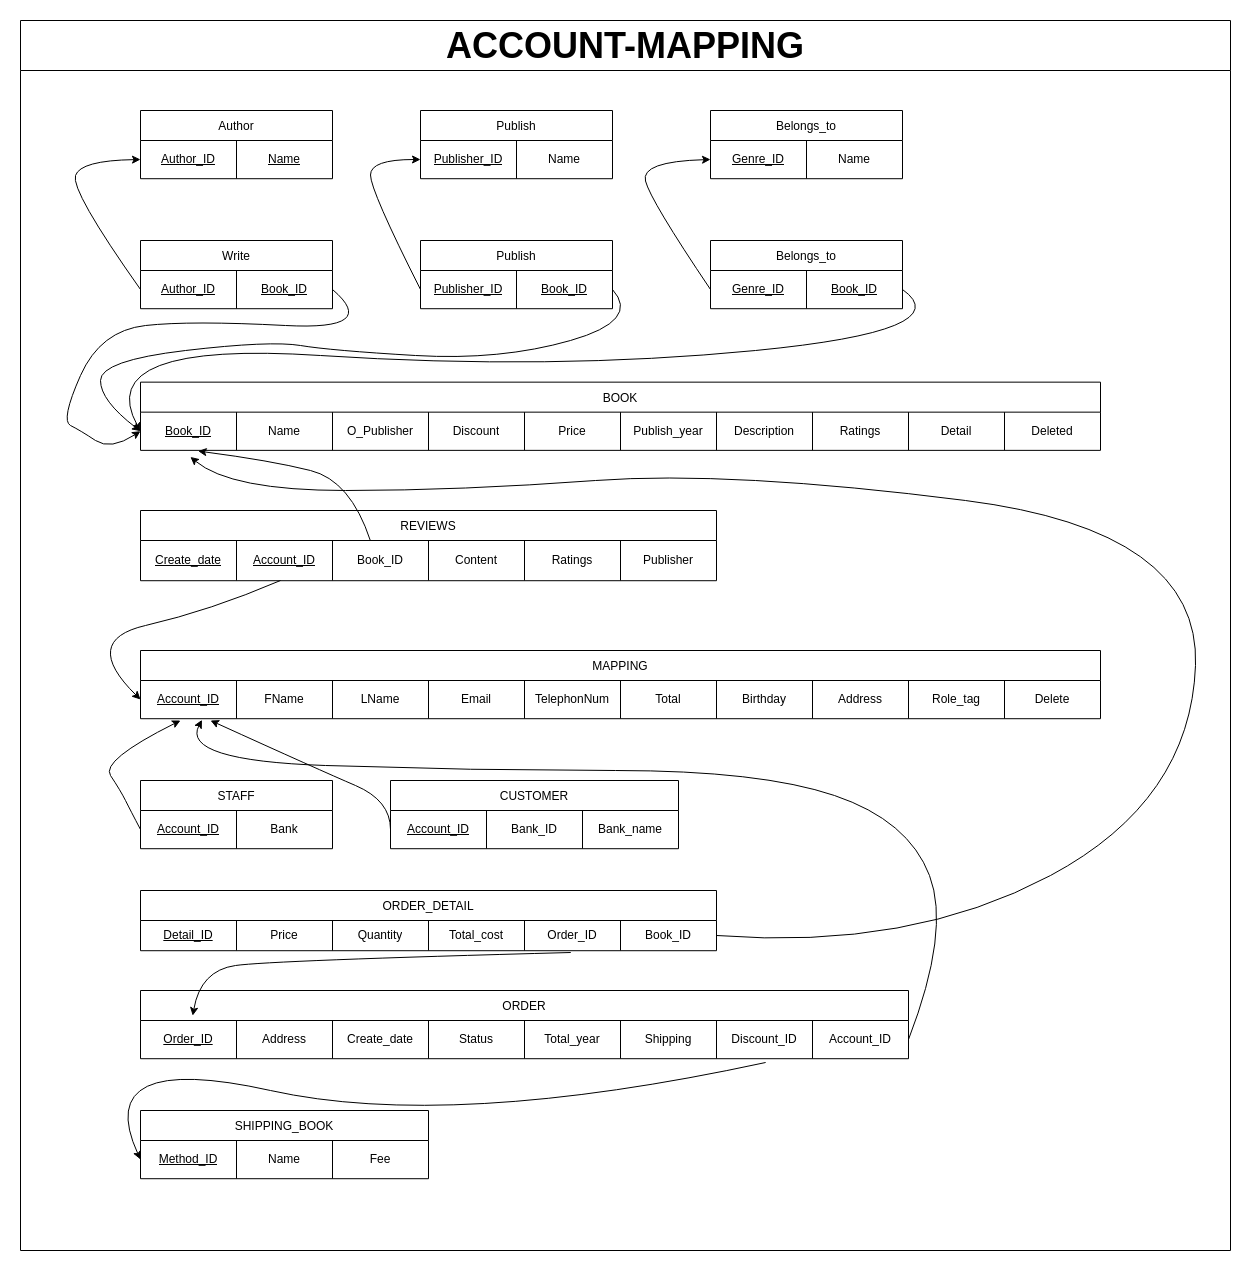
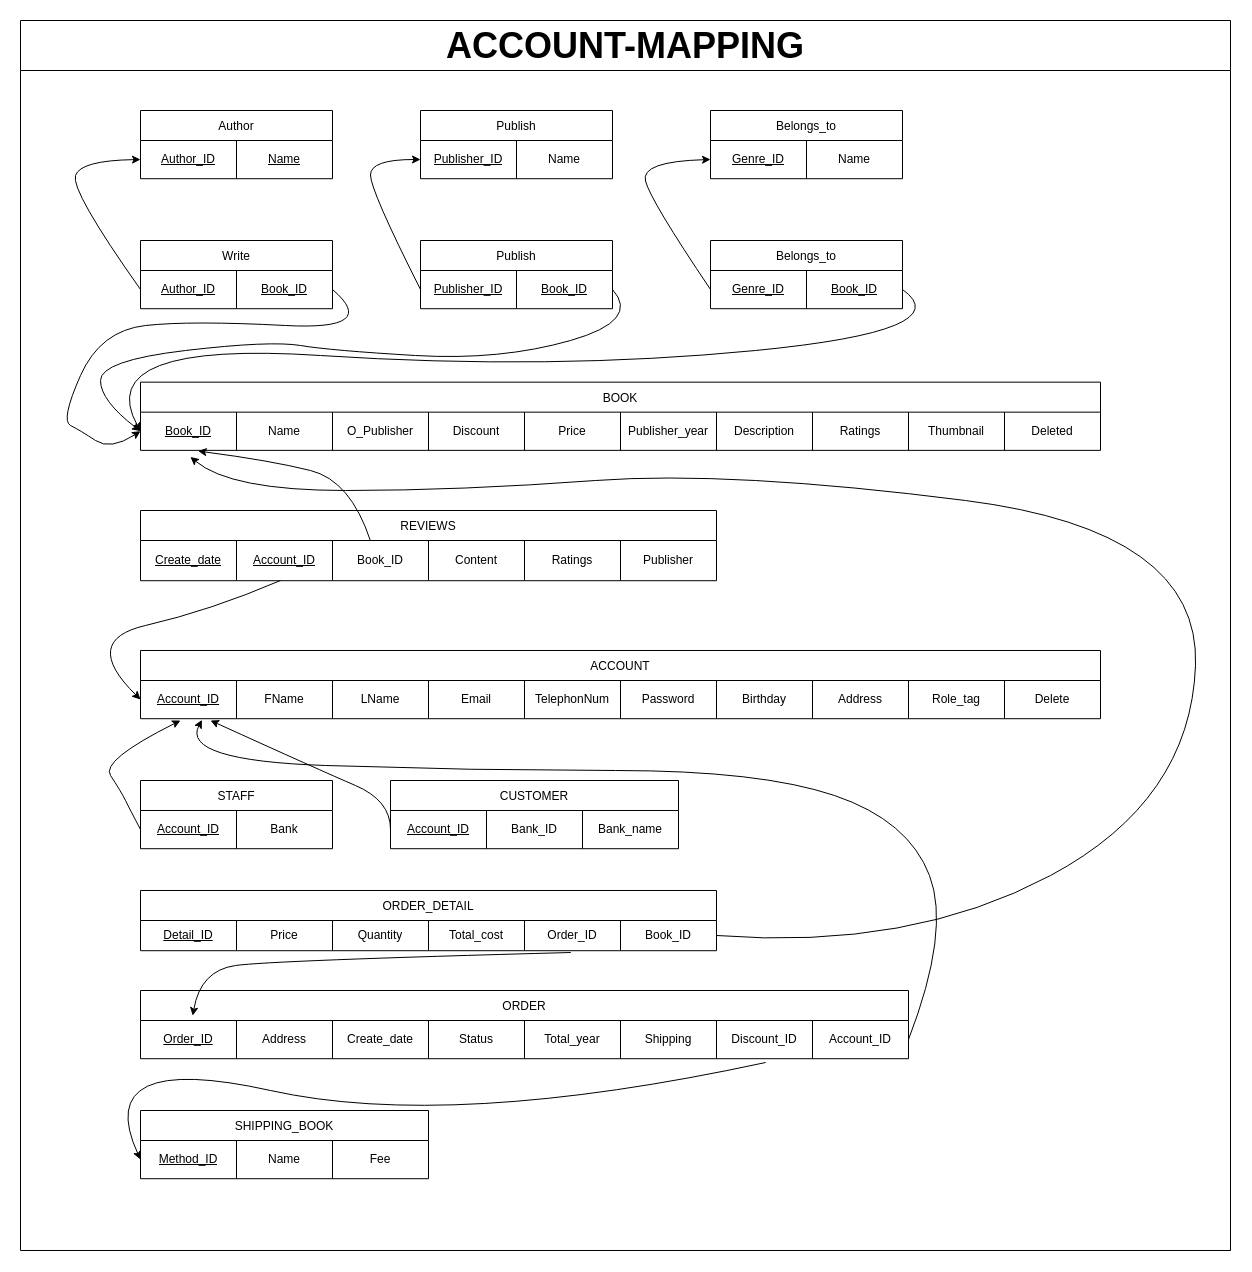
- <mxCell id="9" value="Publish_year" style="shape=partialRectangle;html=1;whiteSpace=wrap;connectable=0;strokeColor=inherit;overflow=hidden;fillColor=none;top=0;left=0;bottom=0;right=0;pointerEvents=1;" parent="3" vertex="1"><mxGeometry x="480" width="96" height="38" as="geometry"><mxRectangle width="96" height="38" as="alternateBounds" /></mxGeometry></mxCell>
+ <mxCell id="9" value="Publisher_year" style="shape=partialRectangle;html=1;whiteSpace=wrap;connectable=0;strokeColor=inherit;overflow=hidden;fillColor=none;top=0;left=0;bottom=0;right=0;pointerEvents=1;" parent="3" vertex="1"><mxGeometry x="480" width="96" height="38" as="geometry"><mxRectangle width="96" height="38" as="alternateBounds" /></mxGeometry></mxCell>
- <mxCell id="12" value="Detail" style="shape=partialRectangle;html=1;whiteSpace=wrap;connectable=0;strokeColor=inherit;overflow=hidden;fillColor=none;top=0;left=0;bottom=0;right=0;pointerEvents=1;" parent="3" vertex="1"><mxGeometry x="768" width="96" height="38" as="geometry"><mxRectangle width="96" height="38" as="alternateBounds" /></mxGeometry></mxCell>
+ <mxCell id="12" value="Thumbnail" style="shape=partialRectangle;html=1;whiteSpace=wrap;connectable=0;strokeColor=inherit;overflow=hidden;fillColor=none;top=0;left=0;bottom=0;right=0;pointerEvents=1;" parent="3" vertex="1"><mxGeometry x="768" width="96" height="38" as="geometry"><mxRectangle width="96" height="38" as="alternateBounds" /></mxGeometry></mxCell>
- <mxCell id="52" value="MAPPING" style="shape=table;startSize=30;container=1;collapsible=0;childLayout=tableLayout;" parent="1" vertex="1"><mxGeometry x="140" y="650" width="960" height="68.21" as="geometry" /></mxCell>
+ <mxCell id="52" value="ACCOUNT" style="shape=table;startSize=30;container=1;collapsible=0;childLayout=tableLayout;" parent="1" vertex="1"><mxGeometry x="140" y="650" width="960" height="68.21" as="geometry" /></mxCell>
- <mxCell id="59" value="Total" style="shape=partialRectangle;html=1;whiteSpace=wrap;connectable=0;strokeColor=inherit;overflow=hidden;fillColor=none;top=0;left=0;bottom=0;right=0;pointerEvents=1;" parent="53" vertex="1"><mxGeometry x="480" width="96" height="38" as="geometry"><mxRectangle width="96" height="38" as="alternateBounds" /></mxGeometry></mxCell>
+ <mxCell id="59" value="Password" style="shape=partialRectangle;html=1;whiteSpace=wrap;connectable=0;strokeColor=inherit;overflow=hidden;fillColor=none;top=0;left=0;bottom=0;right=0;pointerEvents=1;" parent="53" vertex="1"><mxGeometry x="480" width="96" height="38" as="geometry"><mxRectangle width="96" height="38" as="alternateBounds" /></mxGeometry></mxCell>
